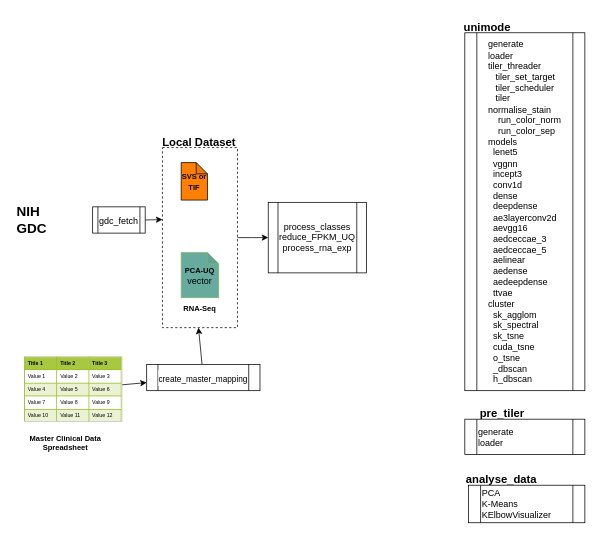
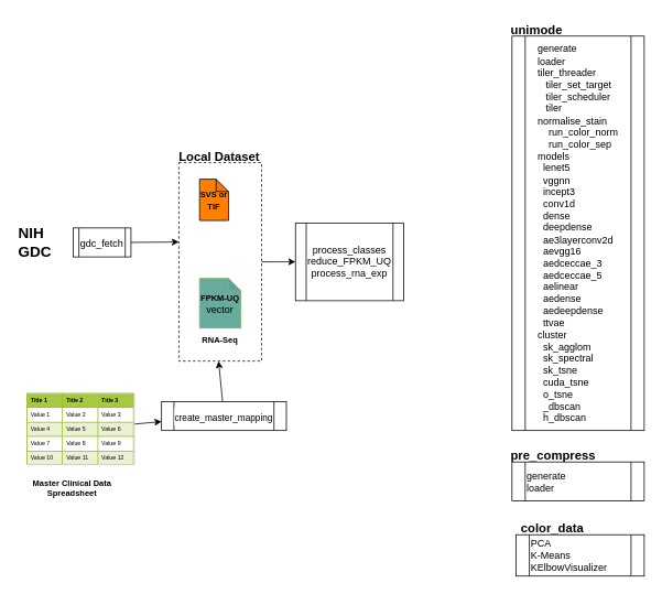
- <mxCell id="14" value="&lt;font style=&quot;font-size: 12px&quot;&gt;gdc_fetch&lt;/font&gt;" style="shape=process;whiteSpace=wrap;html=1;backgroundOutline=1;rounded=0;fontSize=18;fontColor=default;strokeColor=default;fillColor=default;gradientColor=none;" vertex="1" parent="1"><mxGeometry x="123" y="275" width="70" height="35" as="geometry" /></mxCell>
+ <mxCell id="14" value="&lt;font style=&quot;font-size: 12px&quot;&gt;gdc_fetch&lt;/font&gt;" style="shape=process;whiteSpace=wrap;html=1;backgroundOutline=1;rounded=0;fontSize=18;fontColor=default;strokeColor=default;fillColor=default;gradientColor=none;" vertex="1" parent="1"><mxGeometry x="88" y="275" width="70" height="35" as="geometry" /></mxCell>
- <mxCell id="5" value="&lt;div&gt;&lt;font&gt;&lt;b&gt;&lt;font style=&quot;font-size: 10px&quot;&gt;PCA-UQ&lt;/font&gt;&lt;/b&gt;&lt;br&gt;vector&lt;br&gt;&lt;/font&gt;&lt;/div&gt;" style="shape=note;whiteSpace=wrap;html=1;backgroundOutline=1;darkOpacity=0.05;size=15;fillColor=#67AB9F;strokeColor=#82b366;fontColor=default;" vertex="1" parent="1"><mxGeometry x="241" y="336" width="50" height="60" as="geometry" /></mxCell>
+ <mxCell id="5" value="&lt;div&gt;&lt;font&gt;&lt;b&gt;&lt;font style=&quot;font-size: 10px&quot;&gt;FPKM-UQ&lt;/font&gt;&lt;/b&gt;&lt;br&gt;vector&lt;br&gt;&lt;/font&gt;&lt;/div&gt;" style="shape=note;whiteSpace=wrap;html=1;backgroundOutline=1;darkOpacity=0.05;size=15;fillColor=#67AB9F;strokeColor=#82b366;fontColor=default;" vertex="1" parent="1"><mxGeometry x="241" y="336" width="50" height="60" as="geometry" /></mxCell>
- <mxCell id="20" value="&lt;b&gt;&lt;font style=&quot;font-size: 15px&quot;&gt;pre_tiler&lt;/font&gt;&lt;/b&gt;" style="text;html=1;align=center;verticalAlign=middle;whiteSpace=wrap;rounded=0;fontSize=7;fontColor=default;fillColor=none;strokeColor=none;" vertex="1" parent="1"><mxGeometry x="609" y="535" width="120" height="30" as="geometry" /></mxCell>
+ <mxCell id="20" value="&lt;b&gt;&lt;font style=&quot;font-size: 15px&quot;&gt;pre_compress&lt;/font&gt;&lt;/b&gt;" style="text;html=1;align=center;verticalAlign=middle;whiteSpace=wrap;rounded=0;fontSize=7;fontColor=default;fillColor=none;strokeColor=none;" vertex="1" parent="1"><mxGeometry x="609" y="535" width="120" height="30" as="geometry" /></mxCell>
- <mxCell id="22" value="&lt;b&gt;&lt;font style=&quot;font-size: 15px&quot;&gt;analyse_data&lt;/font&gt;&lt;/b&gt;" style="text;html=1;align=center;verticalAlign=middle;whiteSpace=wrap;rounded=0;fontSize=7;fontColor=default;fillColor=none;strokeColor=none;" vertex="1" parent="1"><mxGeometry x="608" y="623" width="120" height="30" as="geometry" /></mxCell>
+ <mxCell id="22" value="&lt;b&gt;&lt;font style=&quot;font-size: 15px&quot;&gt;color_data&lt;/font&gt;&lt;/b&gt;" style="text;html=1;align=center;verticalAlign=middle;whiteSpace=wrap;rounded=0;fontSize=7;fontColor=default;fillColor=none;strokeColor=none;" vertex="1" parent="1"><mxGeometry x="608" y="623" width="120" height="30" as="geometry" /></mxCell>
